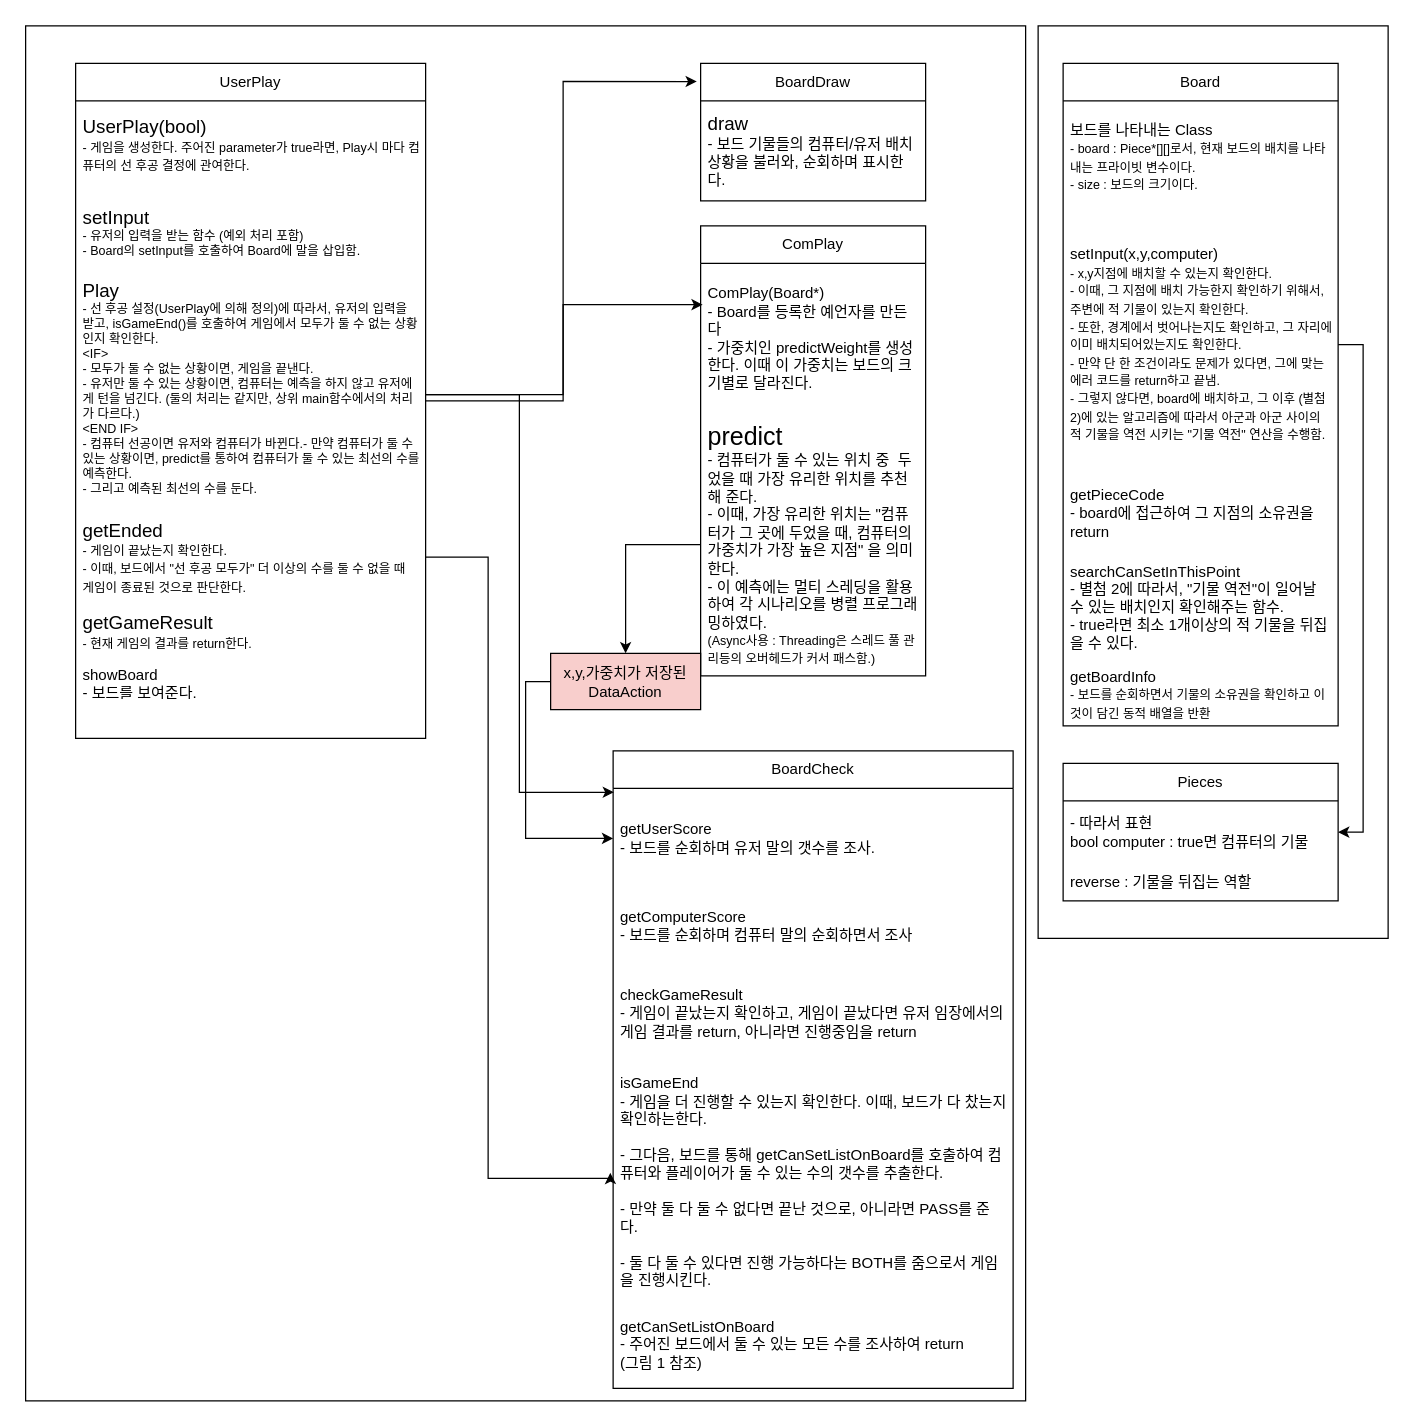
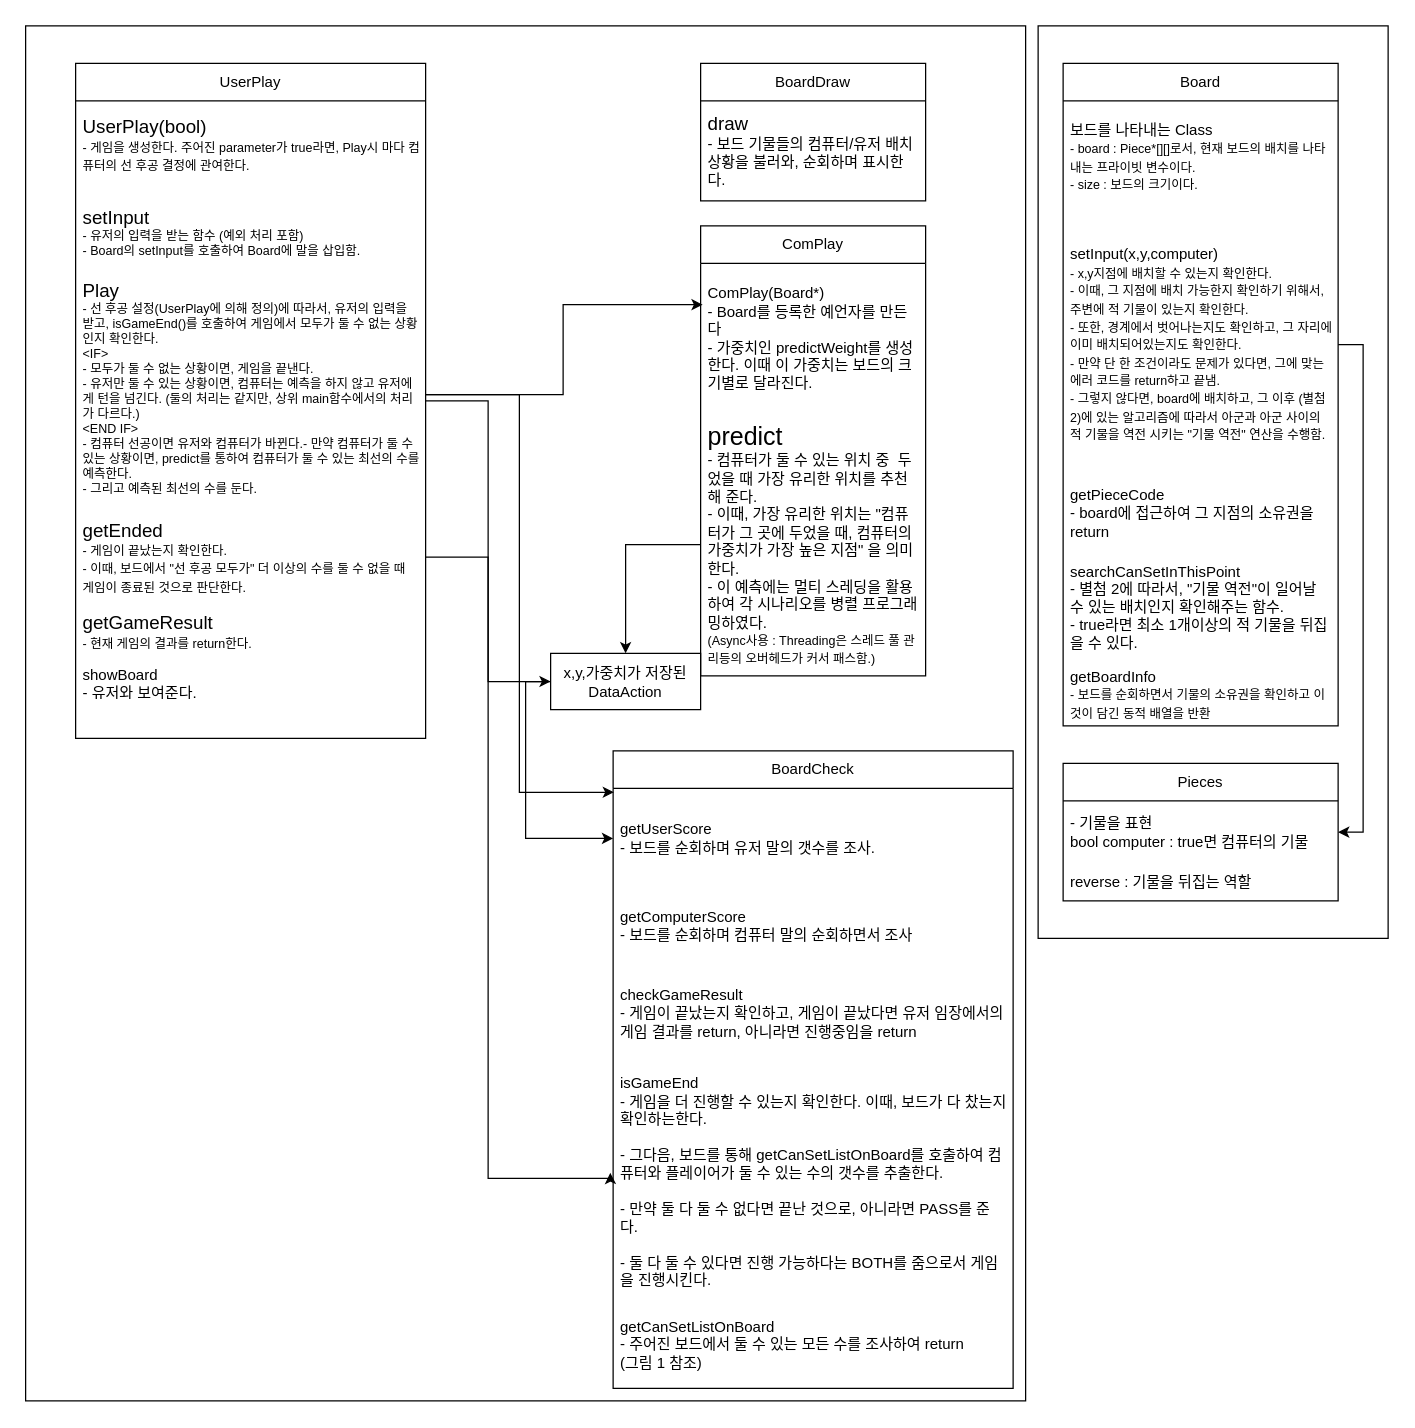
- <mxCell id="11" style="edgeStyle=orthogonalEdgeStyle;rounded=0;orthogonalLoop=1;jettySize=auto;html=1;entryX=-0.017;entryY=0.132;entryDx=0;entryDy=0;entryPerimeter=0;" parent="1" source="3" target="13" edge="1"><mxGeometry relative="1" as="geometry"><mxPoint x="581.6" y="56.4" as="targetPoint" /></mxGeometry></mxCell>
+ <mxCell id="11" style="edgeStyle=orthogonalEdgeStyle;rounded=0;orthogonalLoop=1;jettySize=auto;html=1;" parent="1" source="3" target="38" edge="1"><mxGeometry relative="1" as="geometry"><mxPoint x="581.6" y="56.4" as="targetPoint" /></mxGeometry></mxCell>
- <mxCell id="38" value="x,y,가중치가 저장된 DataAction" style="rounded=0;whiteSpace=wrap;html=1;fillColor=#f8cecc;" vertex="1" parent="1"><mxGeometry x="440" y="522" width="120" height="45" as="geometry" /></mxCell>
+ <mxCell id="38" value="x,y,가중치가 저장된 DataAction" style="rounded=0;whiteSpace=wrap;html=1;" vertex="1" parent="1"><mxGeometry x="440" y="522" width="120" height="45" as="geometry" /></mxCell>
- <mxCell id="9" value="showBoard&lt;br&gt;- 보드를 보여준다." style="text;strokeColor=none;fillColor=none;align=left;verticalAlign=middle;spacingLeft=4;spacingRight=4;overflow=hidden;points=[[0,0.5],[1,0.5]];portConstraint=eastwest;rotatable=0;whiteSpace=wrap;html=1;" parent="3" vertex="1"><mxGeometry y="480" width="280" height="30" as="geometry" /></mxCell>
+ <mxCell id="9" value="showBoard&lt;br&gt;- 유저와 보여준다." style="text;strokeColor=none;fillColor=none;align=left;verticalAlign=middle;spacingLeft=4;spacingRight=4;overflow=hidden;points=[[0,0.5],[1,0.5]];portConstraint=eastwest;rotatable=0;whiteSpace=wrap;html=1;" parent="3" vertex="1"><mxGeometry y="480" width="280" height="30" as="geometry" /></mxCell>
- <mxCell id="34" value="- 따라서 표현&lt;br&gt;bool computer : true면 컴퓨터의 기물" style="text;strokeColor=none;fillColor=none;align=left;verticalAlign=middle;spacingLeft=4;spacingRight=4;overflow=hidden;points=[[0,0.5],[1,0.5]];portConstraint=eastwest;rotatable=0;whiteSpace=wrap;html=1;" vertex="1" parent="33"><mxGeometry y="30" width="220" height="50" as="geometry" /></mxCell>
+ <mxCell id="34" value="- 기물을 표현&lt;br&gt;bool computer : true면 컴퓨터의 기물" style="text;strokeColor=none;fillColor=none;align=left;verticalAlign=middle;spacingLeft=4;spacingRight=4;overflow=hidden;points=[[0,0.5],[1,0.5]];portConstraint=eastwest;rotatable=0;whiteSpace=wrap;html=1;" vertex="1" parent="33"><mxGeometry y="30" width="220" height="50" as="geometry" /></mxCell>
